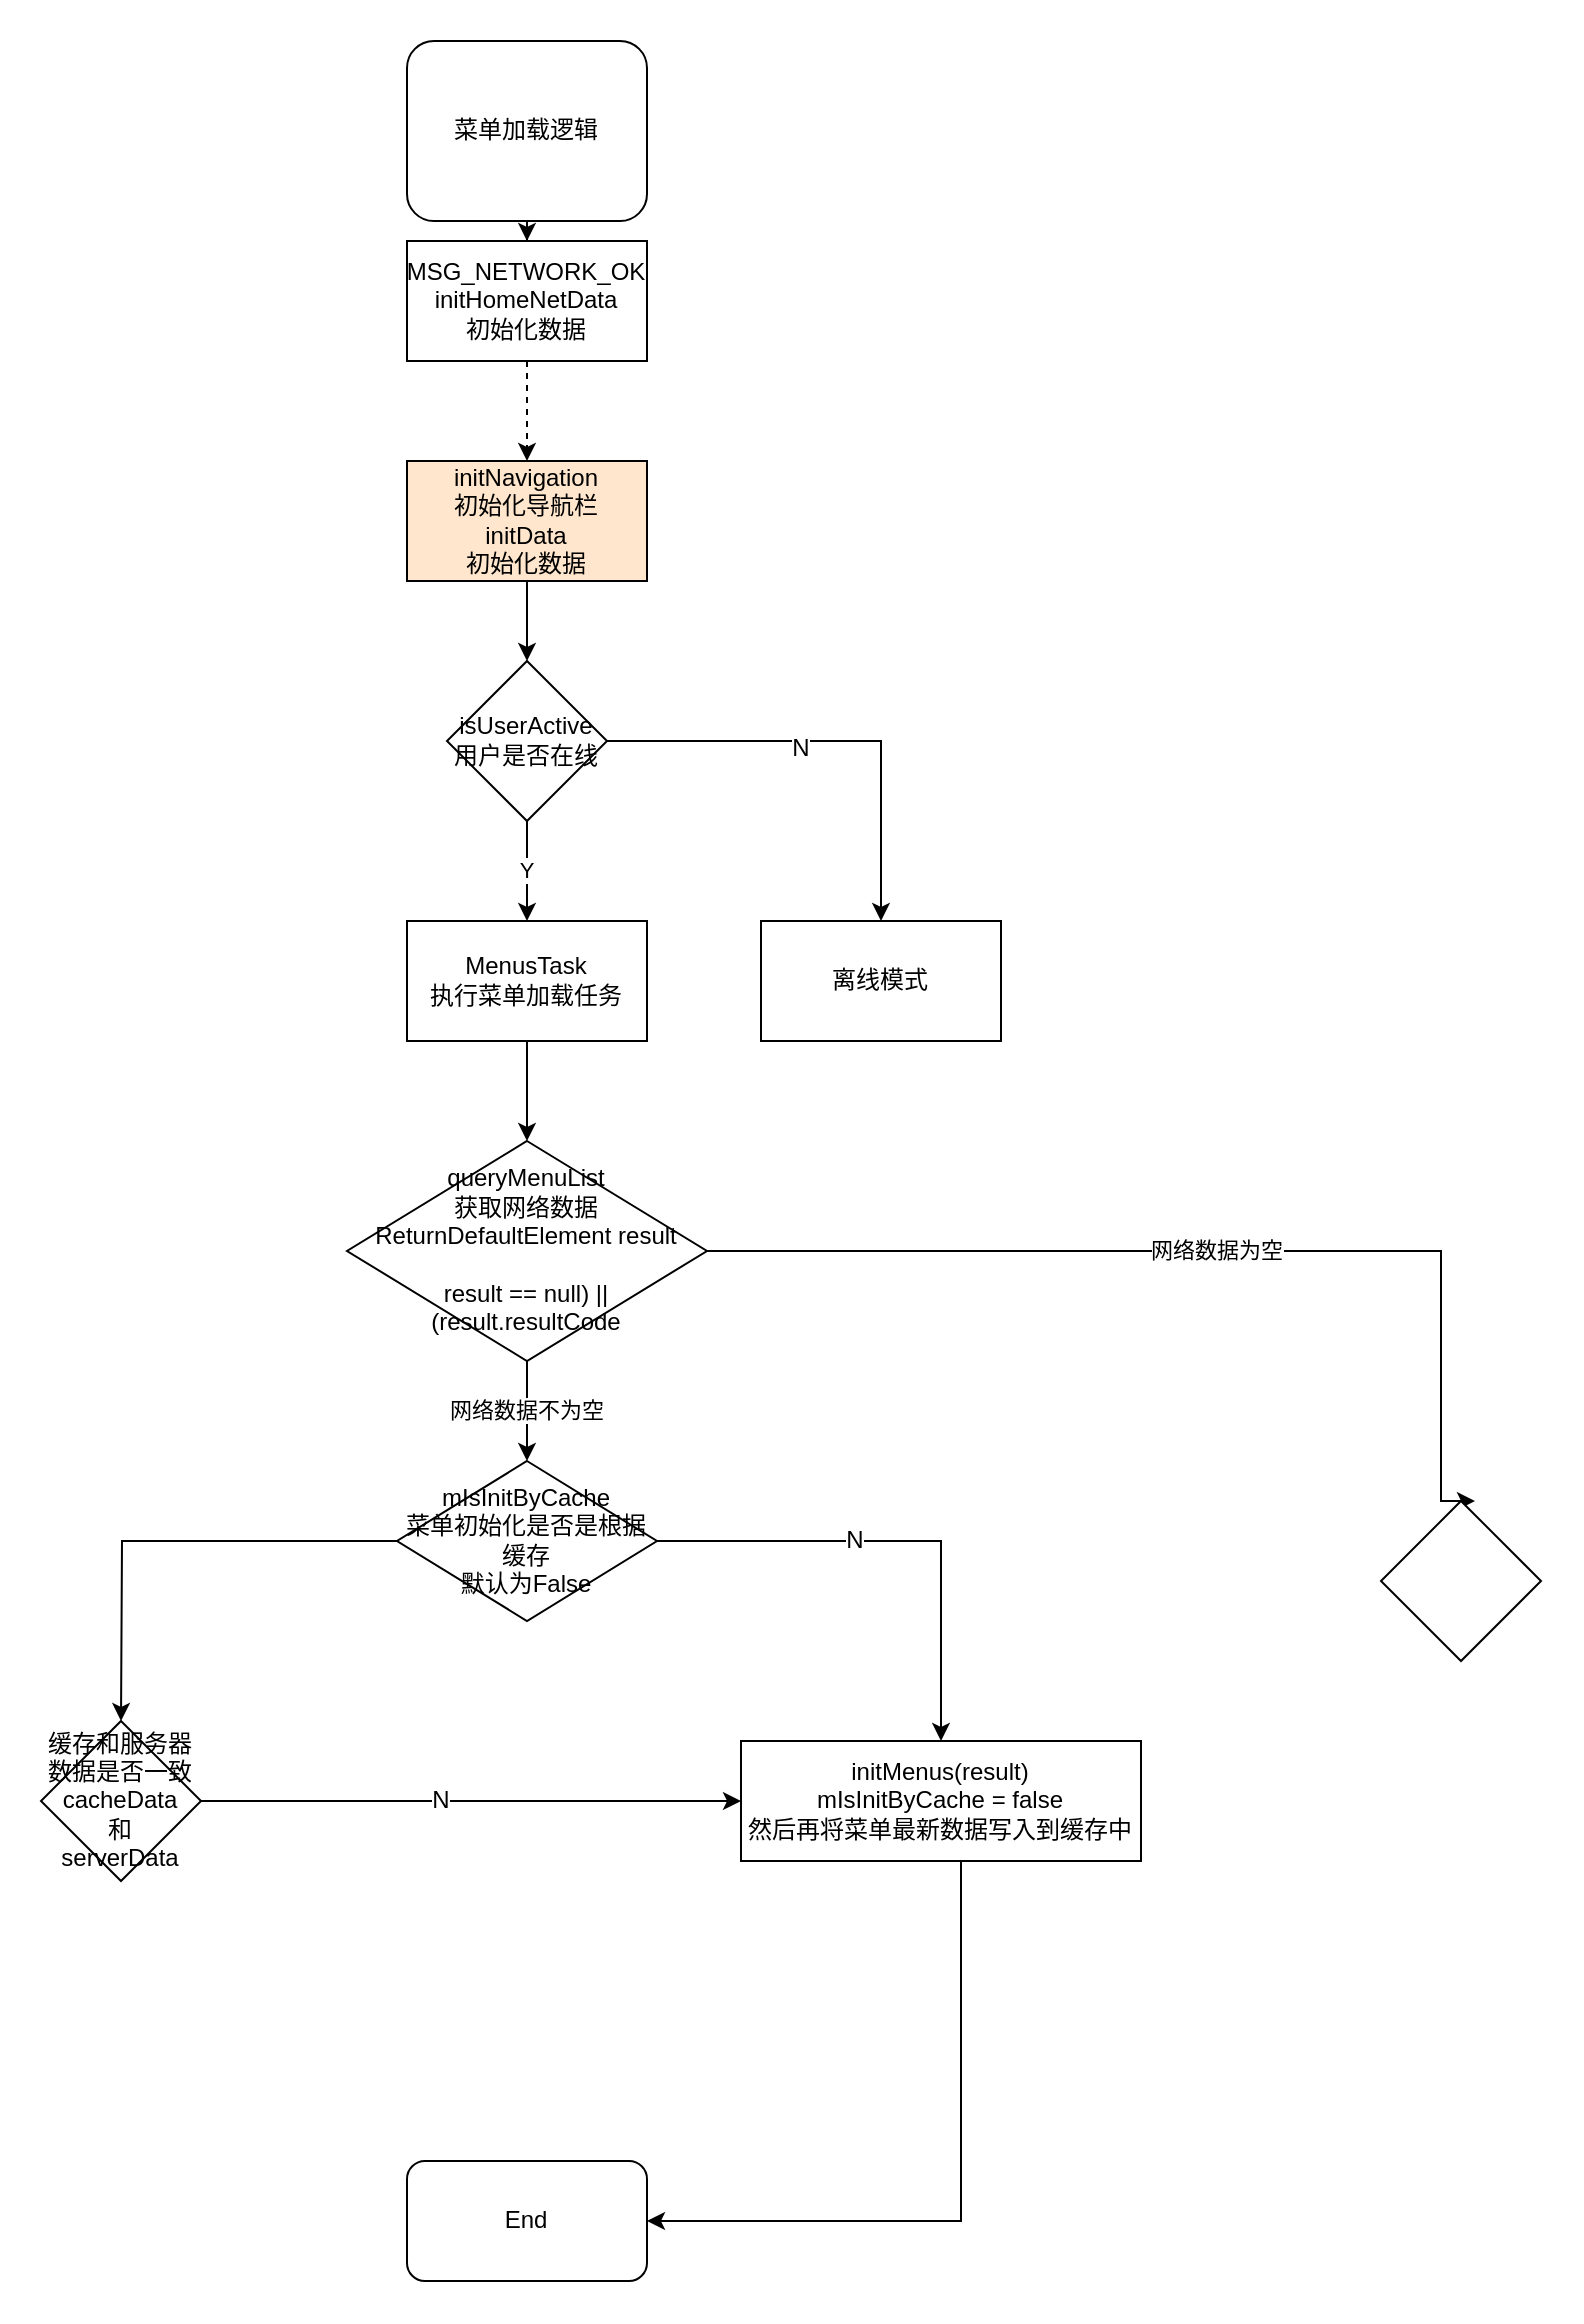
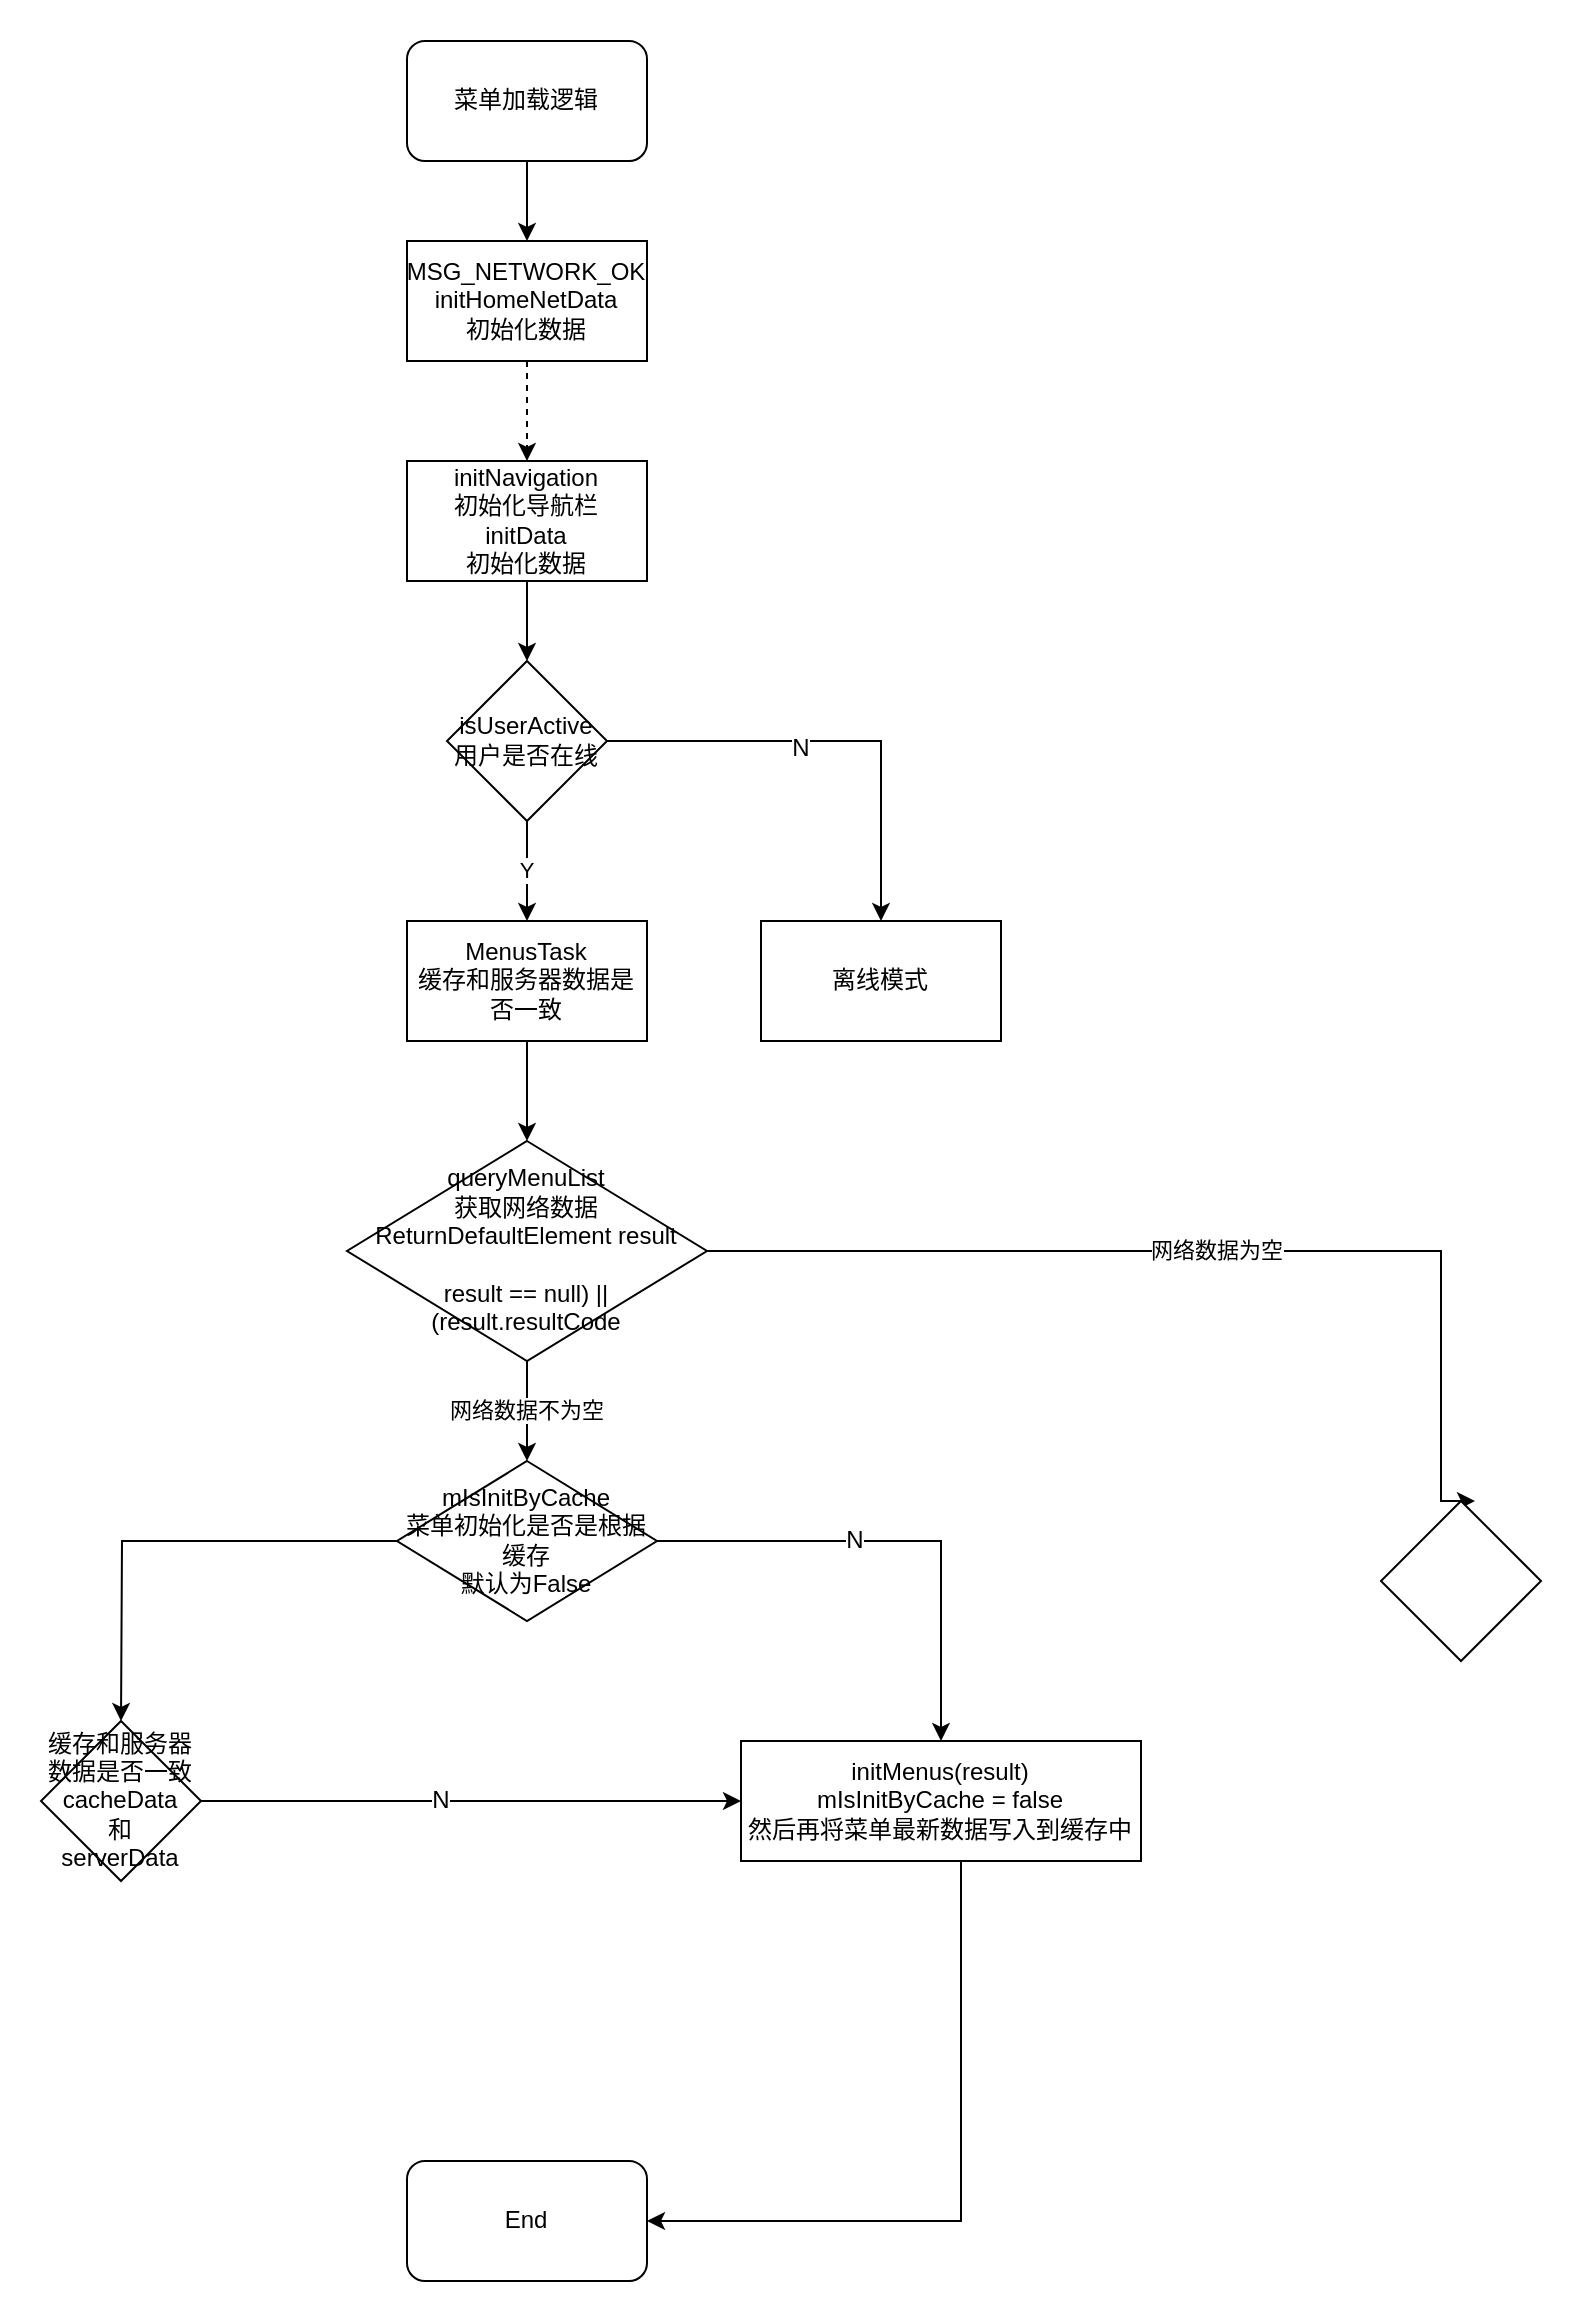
- <mxCell id="3" value="菜单加载逻辑" style="rounded=1;whiteSpace=wrap;html=1;" vertex="1" parent="1"><mxGeometry x="203" y="20" width="120" height="90" as="geometry" /></mxCell>
+ <mxCell id="3" value="菜单加载逻辑" style="rounded=1;whiteSpace=wrap;html=1;" vertex="1" parent="1"><mxGeometry x="203" y="20" width="120" height="60" as="geometry" /></mxCell>
- <mxCell id="7" value="initNavigation&lt;br&gt;初始化导航栏&lt;br&gt;initData&lt;br&gt;初始化数据" style="rounded=0;whiteSpace=wrap;html=1;fillColor=#ffe6cc;" vertex="1" parent="1"><mxGeometry x="203" y="230" width="120" height="60" as="geometry" /></mxCell>
+ <mxCell id="7" value="initNavigation&lt;br&gt;初始化导航栏&lt;br&gt;initData&lt;br&gt;初始化数据" style="rounded=0;whiteSpace=wrap;html=1;" vertex="1" parent="1"><mxGeometry x="203" y="230" width="120" height="60" as="geometry" /></mxCell>
- <mxCell id="13" value="MenusTask&lt;br&gt;执行菜单加载任务&lt;br&gt;" style="rounded=0;whiteSpace=wrap;html=1;" vertex="1" parent="1"><mxGeometry x="203" y="460" width="120" height="60" as="geometry" /></mxCell>
+ <mxCell id="13" value="MenusTask&lt;br&gt;缓存和服务器数据是否一致&lt;br&gt;" style="rounded=0;whiteSpace=wrap;html=1;" vertex="1" parent="1"><mxGeometry x="203" y="460" width="120" height="60" as="geometry" /></mxCell>
